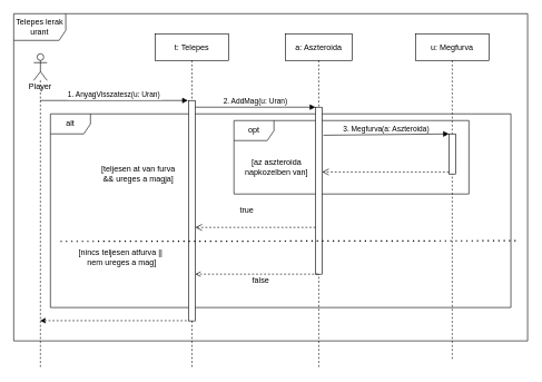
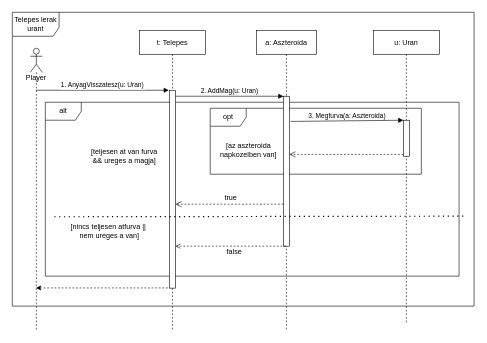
- <mxCell id="5" value="u: Megfurva" style="shape=umlLifeline;perimeter=lifelinePerimeter;container=1;collapsible=0;recursiveResize=0;rounded=0;shadow=0;strokeWidth=1;" parent="1" vertex="1"><mxGeometry x="622.07" y="50" width="110" height="490" as="geometry" /></mxCell>
+ <mxCell id="5" value="u: Uran" style="shape=umlLifeline;perimeter=lifelinePerimeter;container=1;collapsible=0;recursiveResize=0;rounded=0;shadow=0;strokeWidth=1;" parent="1" vertex="1"><mxGeometry x="622.07" y="50" width="110" height="490" as="geometry" /></mxCell>
- <mxCell id="18" value="true" style="text;html=1;align=center;verticalAlign=middle;resizable=0;points=[];autosize=1;" parent="1" vertex="1"><mxGeometry x="349" y="305" width="40" height="20" as="geometry" /></mxCell>
+ <mxCell id="18" value="true" style="text;html=1;align=center;verticalAlign=middle;resizable=0;points=[];autosize=1;" parent="1" vertex="1"><mxGeometry x="364" y="320" width="40" height="20" as="geometry" /></mxCell>
- <mxCell id="20" value="&lt;span&gt;[nincs teljesen atfurva ||&lt;br&gt;&amp;nbsp;nem ureges a mag]&lt;/span&gt;" style="text;html=1;align=center;verticalAlign=middle;resizable=0;points=[];autosize=1;" parent="1" vertex="1"><mxGeometry x="110" y="370" width="140" height="30" as="geometry" /></mxCell>
+ <mxCell id="20" value="&lt;span&gt;[nincs teljesen atfurva ||&lt;br&gt;&amp;nbsp;nem ureges a van]&lt;/span&gt;" style="text;html=1;align=center;verticalAlign=middle;resizable=0;points=[];autosize=1;" parent="1" vertex="1"><mxGeometry x="110" y="370" width="140" height="30" as="geometry" /></mxCell>
